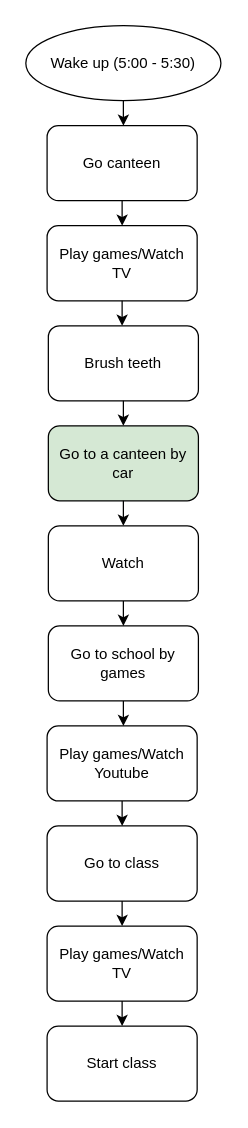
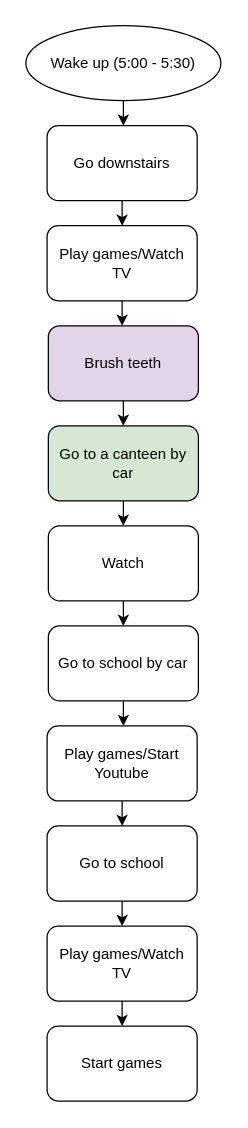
- <mxCell id="4" value="Go canteen" style="rounded=1;whiteSpace=wrap;html=1;" vertex="1" parent="1"><mxGeometry x="37" y="100" width="120" height="60" as="geometry" /></mxCell>
+ <mxCell id="4" value="Go downstairs" style="rounded=1;whiteSpace=wrap;html=1;" vertex="1" parent="1"><mxGeometry x="37" y="100" width="120" height="60" as="geometry" /></mxCell>
- <mxCell id="8" value="Brush teeth" style="rounded=1;whiteSpace=wrap;html=1;" vertex="1" parent="1"><mxGeometry x="38" y="260" width="120" height="60" as="geometry" /></mxCell>
+ <mxCell id="8" value="Brush teeth" style="rounded=1;whiteSpace=wrap;html=1;fillColor=#e1d5e7;" vertex="1" parent="1"><mxGeometry x="38" y="260" width="120" height="60" as="geometry" /></mxCell>
- <mxCell id="14" value="Go to school by games" style="rounded=1;whiteSpace=wrap;html=1;" vertex="1" parent="1"><mxGeometry x="38" y="500" width="120" height="60" as="geometry" /></mxCell>
+ <mxCell id="14" value="Go to school by car" style="rounded=1;whiteSpace=wrap;html=1;" vertex="1" parent="1"><mxGeometry x="38" y="500" width="120" height="60" as="geometry" /></mxCell>
- <mxCell id="16" value="Play games/Watch Youtube" style="rounded=1;whiteSpace=wrap;html=1;" vertex="1" parent="1"><mxGeometry x="37" y="580" width="120" height="60" as="geometry" /></mxCell>
+ <mxCell id="16" value="Play games/Start Youtube" style="rounded=1;whiteSpace=wrap;html=1;" vertex="1" parent="1"><mxGeometry x="37" y="580" width="120" height="60" as="geometry" /></mxCell>
- <mxCell id="18" value="Go to class" style="rounded=1;whiteSpace=wrap;html=1;" vertex="1" parent="1"><mxGeometry x="37" y="660" width="120" height="60" as="geometry" /></mxCell>
+ <mxCell id="18" value="Go to school" style="rounded=1;whiteSpace=wrap;html=1;" vertex="1" parent="1"><mxGeometry x="37" y="660" width="120" height="60" as="geometry" /></mxCell>
- <mxCell id="22" value="Start class" style="rounded=1;whiteSpace=wrap;html=1;" vertex="1" parent="1"><mxGeometry x="37" y="820" width="120" height="60" as="geometry" /></mxCell>
+ <mxCell id="22" value="Start games" style="rounded=1;whiteSpace=wrap;html=1;" vertex="1" parent="1"><mxGeometry x="37" y="820" width="120" height="60" as="geometry" /></mxCell>
